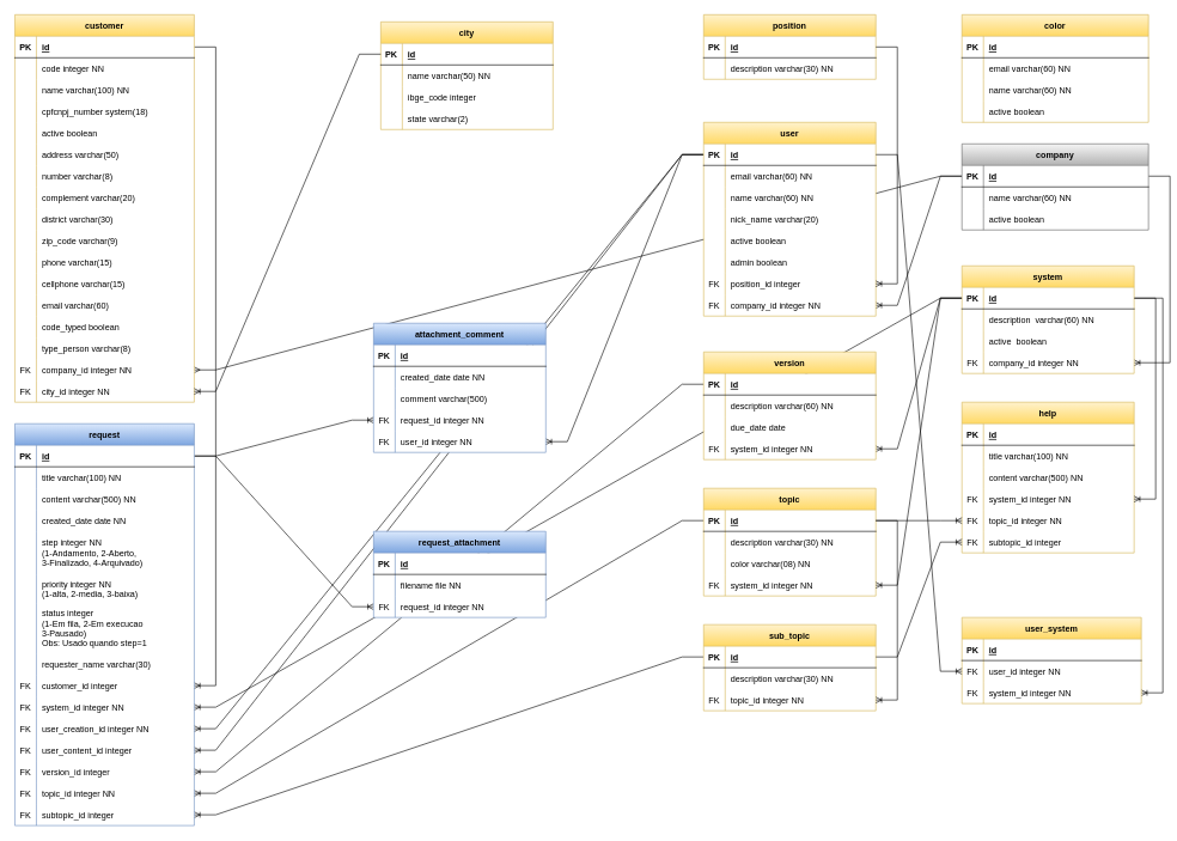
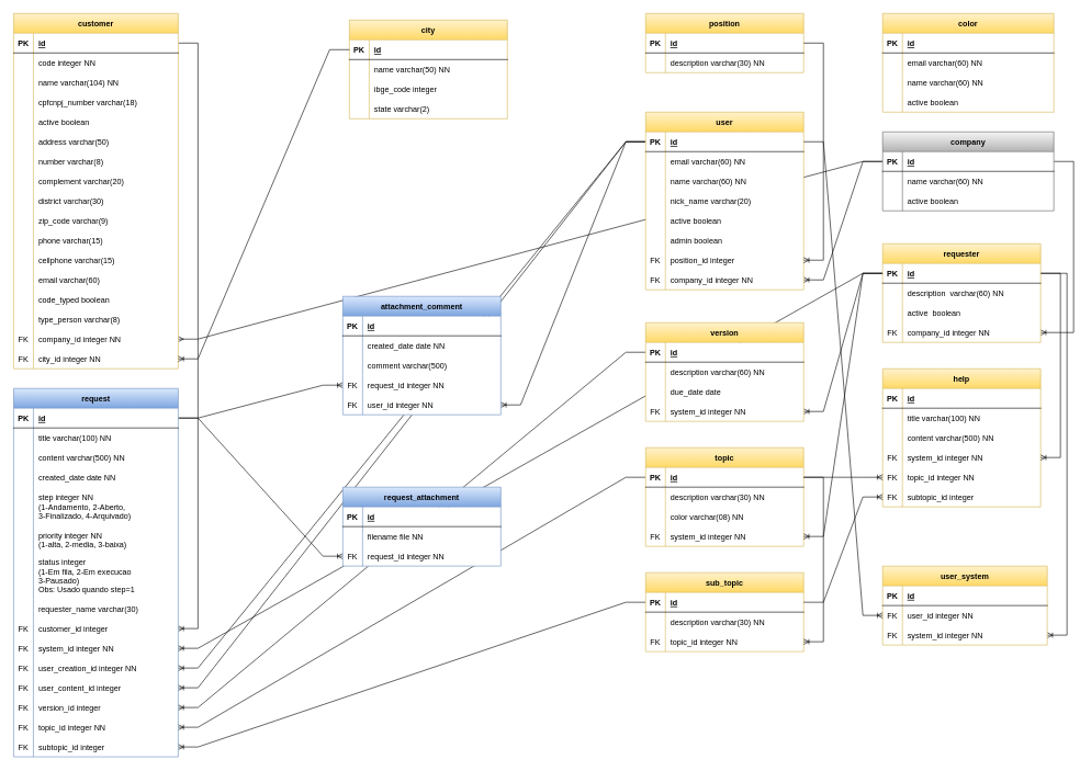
- <mxCell id="26" value="name varchar(100) NN" style="shape=partialRectangle;connectable=0;fillColor=none;top=0;left=0;bottom=0;right=0;align=left;spacingLeft=6;overflow=hidden;" parent="24" vertex="1"><mxGeometry x="30" width="220" height="30" as="geometry"><mxRectangle width="220" height="30" as="alternateBounds" /></mxGeometry></mxCell>
+ <mxCell id="26" value="name varchar(104) NN" style="shape=partialRectangle;connectable=0;fillColor=none;top=0;left=0;bottom=0;right=0;align=left;spacingLeft=6;overflow=hidden;" parent="24" vertex="1"><mxGeometry x="30" width="220" height="30" as="geometry"><mxRectangle width="220" height="30" as="alternateBounds" /></mxGeometry></mxCell>
- <mxCell id="29" value="cpfcnpj_number system(18)" style="shape=partialRectangle;connectable=0;fillColor=none;top=0;left=0;bottom=0;right=0;align=left;spacingLeft=6;overflow=hidden;" parent="27" vertex="1"><mxGeometry x="30" width="220" height="30" as="geometry"><mxRectangle width="220" height="30" as="alternateBounds" /></mxGeometry></mxCell>
+ <mxCell id="29" value="cpfcnpj_number varchar(18)" style="shape=partialRectangle;connectable=0;fillColor=none;top=0;left=0;bottom=0;right=0;align=left;spacingLeft=6;overflow=hidden;" parent="27" vertex="1"><mxGeometry x="30" width="220" height="30" as="geometry"><mxRectangle width="220" height="30" as="alternateBounds" /></mxGeometry></mxCell>
- <mxCell id="69" value="system" style="shape=table;startSize=30;container=1;collapsible=1;childLayout=tableLayout;fixedRows=1;rowLines=0;fontStyle=1;align=center;resizeLast=1;swimlaneFillColor=#FFFFFF;fillColor=#fff2cc;gradientColor=#ffd966;strokeColor=#d6b656;" parent="1" vertex="1"><mxGeometry x="1340" y="370" width="240" height="150" as="geometry" /></mxCell>
+ <mxCell id="69" value="requester" style="shape=table;startSize=30;container=1;collapsible=1;childLayout=tableLayout;fixedRows=1;rowLines=0;fontStyle=1;align=center;resizeLast=1;swimlaneFillColor=#FFFFFF;fillColor=#fff2cc;gradientColor=#ffd966;strokeColor=#d6b656;" parent="1" vertex="1"><mxGeometry x="1340" y="370" width="240" height="150" as="geometry" /></mxCell>
